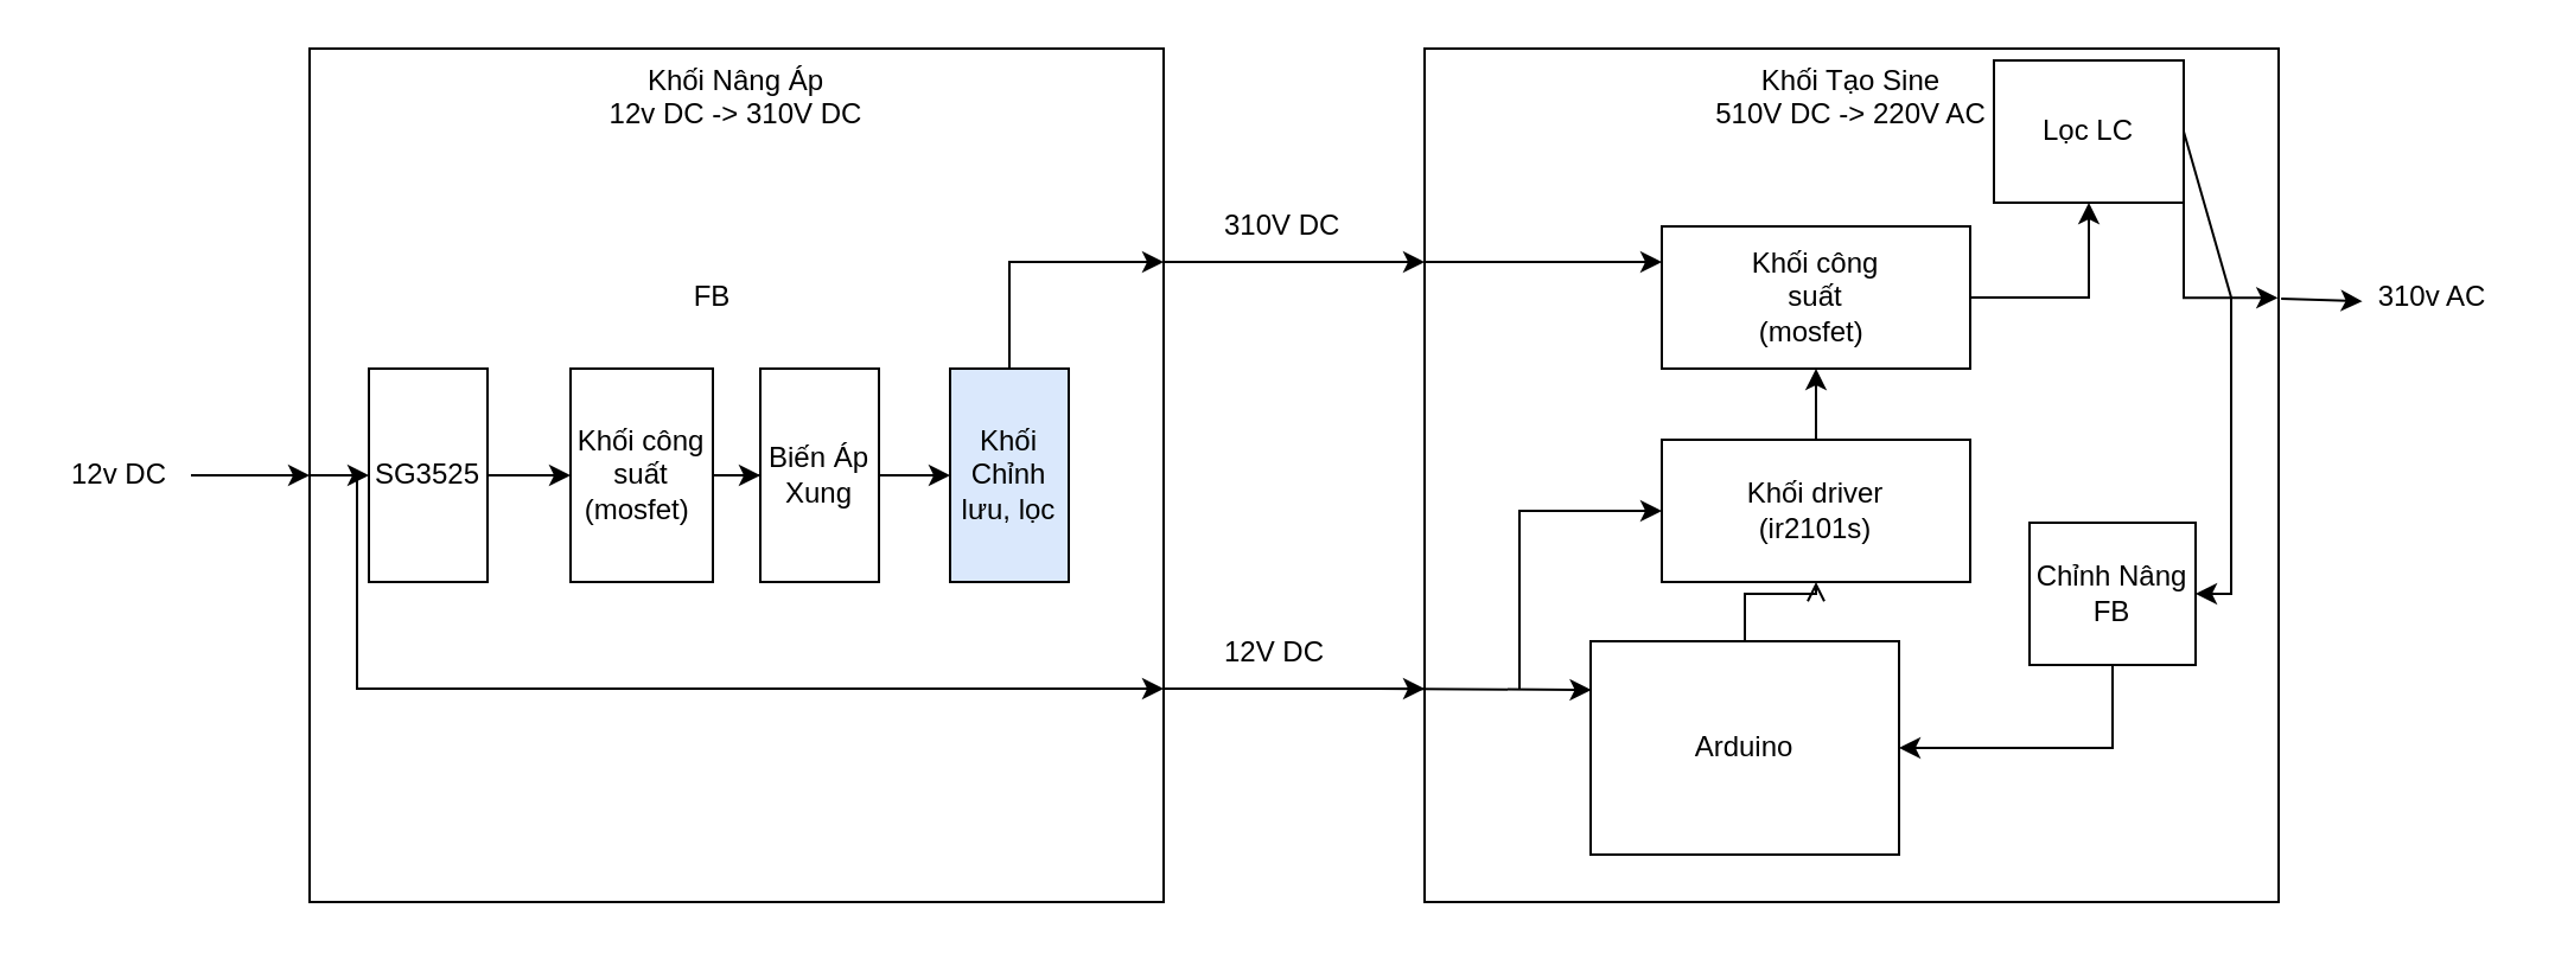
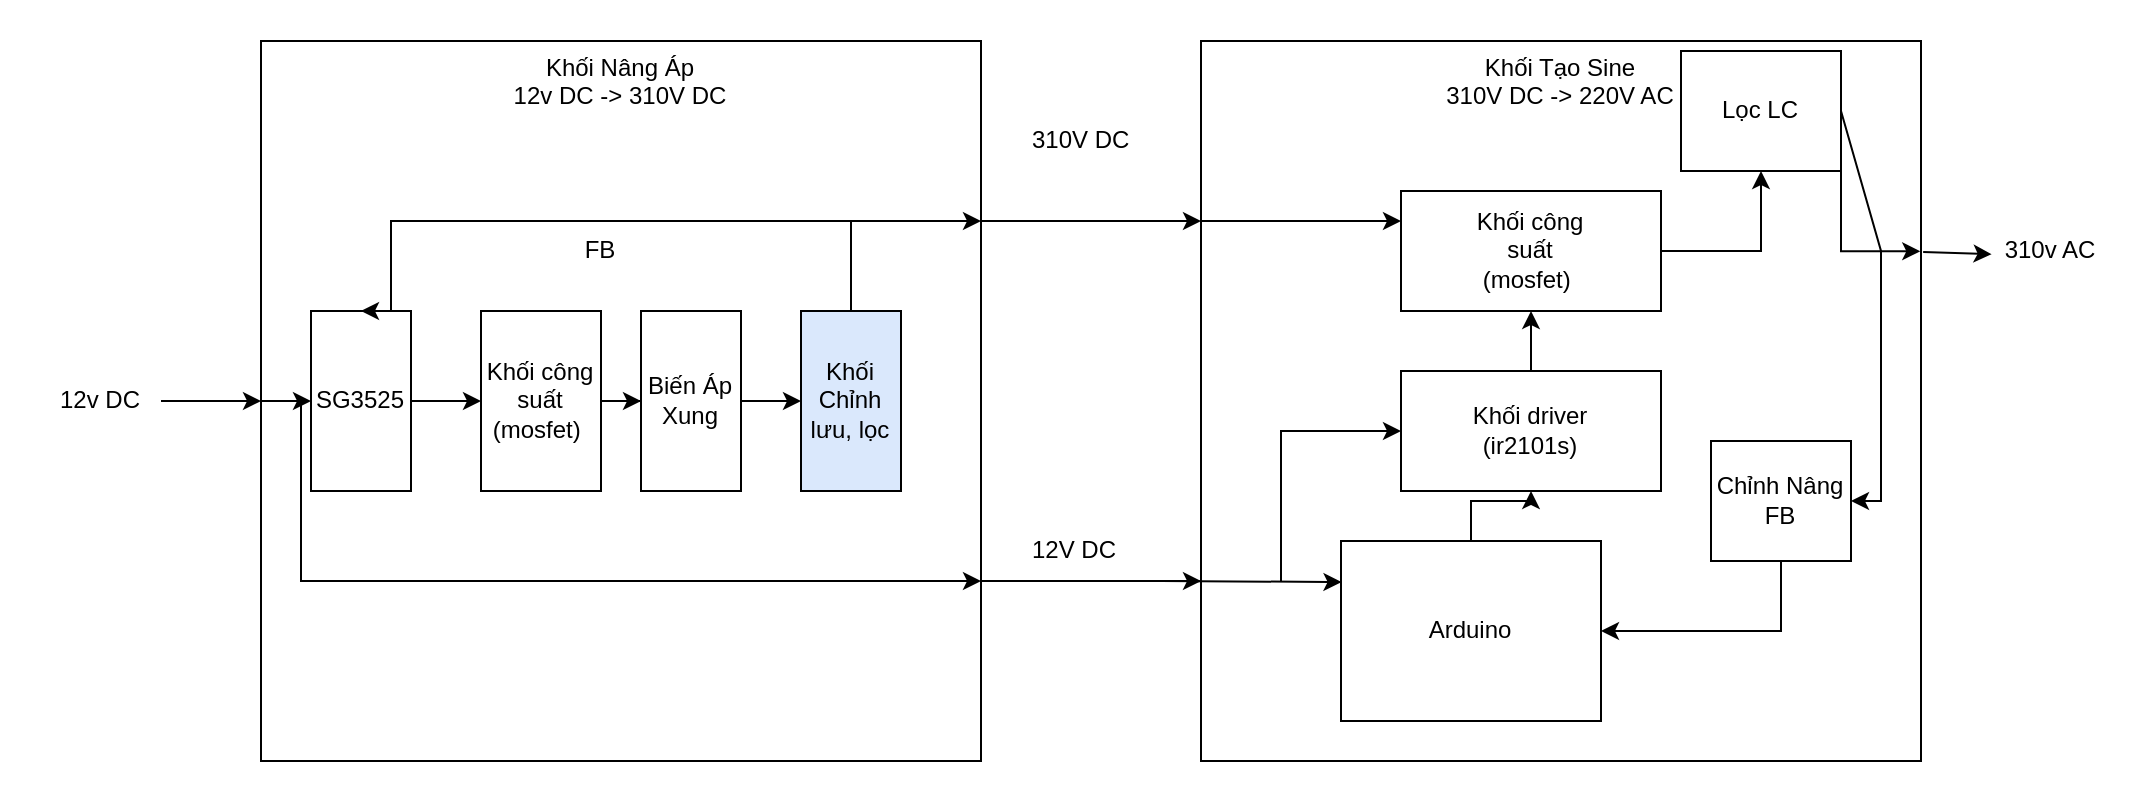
- <mxCell id="3" value="Khối Tạo Sine&lt;div&gt;510V DC -&amp;gt; 220V AC&lt;/div&gt;" style="whiteSpace=wrap;html=1;aspect=fixed;verticalAlign=top;" vertex="1" parent="1"><mxGeometry x="600" y="20" width="360" height="360" as="geometry" /></mxCell>
+ <mxCell id="3" value="Khối Tạo Sine&lt;div&gt;310V DC -&amp;gt; 220V AC&lt;/div&gt;" style="whiteSpace=wrap;html=1;aspect=fixed;verticalAlign=top;" vertex="1" parent="1"><mxGeometry x="600" y="20" width="360" height="360" as="geometry" /></mxCell>
- <mxCell id="5" value="310V DC" style="text;strokeColor=none;fillColor=none;align=left;verticalAlign=middle;spacingLeft=4;spacingRight=4;overflow=hidden;points=[[0,0.5],[1,0.5]];portConstraint=eastwest;rotatable=0;whiteSpace=wrap;html=1;" vertex="1" parent="1"><mxGeometry x="510" y="80" width="80" height="30" as="geometry" /></mxCell>
+ <mxCell id="5" value="310V DC" style="text;strokeColor=none;fillColor=none;align=left;verticalAlign=middle;spacingLeft=4;spacingRight=4;overflow=hidden;points=[[0,0.5],[1,0.5]];portConstraint=eastwest;rotatable=0;whiteSpace=wrap;html=1;" vertex="1" parent="1"><mxGeometry x="510" y="55" width="80" height="30" as="geometry" /></mxCell>
+ <mxCell id="15" style="edgeStyle=orthogonalEdgeStyle;rounded=0;orthogonalLoop=1;jettySize=auto;html=1;entryX=0.5;entryY=0;entryDx=0;entryDy=0;exitX=0.5;exitY=0;exitDx=0;exitDy=0;" edge="1" parent="1" source="16" target="9"><mxGeometry relative="1" as="geometry"><Array as="points"><mxPoint x="425" y="110" /><mxPoint x="195" y="110" /></Array></mxGeometry></mxCell>
- <mxCell id="20" value="" style="edgeStyle=orthogonalEdgeStyle;rounded=0;orthogonalLoop=1;jettySize=auto;html=1;endArrow=open;" edge="1" parent="1" source="21" target="27"><mxGeometry relative="1" as="geometry" /></mxCell>
+ <mxCell id="20" value="" style="edgeStyle=orthogonalEdgeStyle;rounded=0;orthogonalLoop=1;jettySize=auto;html=1;" edge="1" parent="1" source="21" target="27"><mxGeometry relative="1" as="geometry" /></mxCell>
